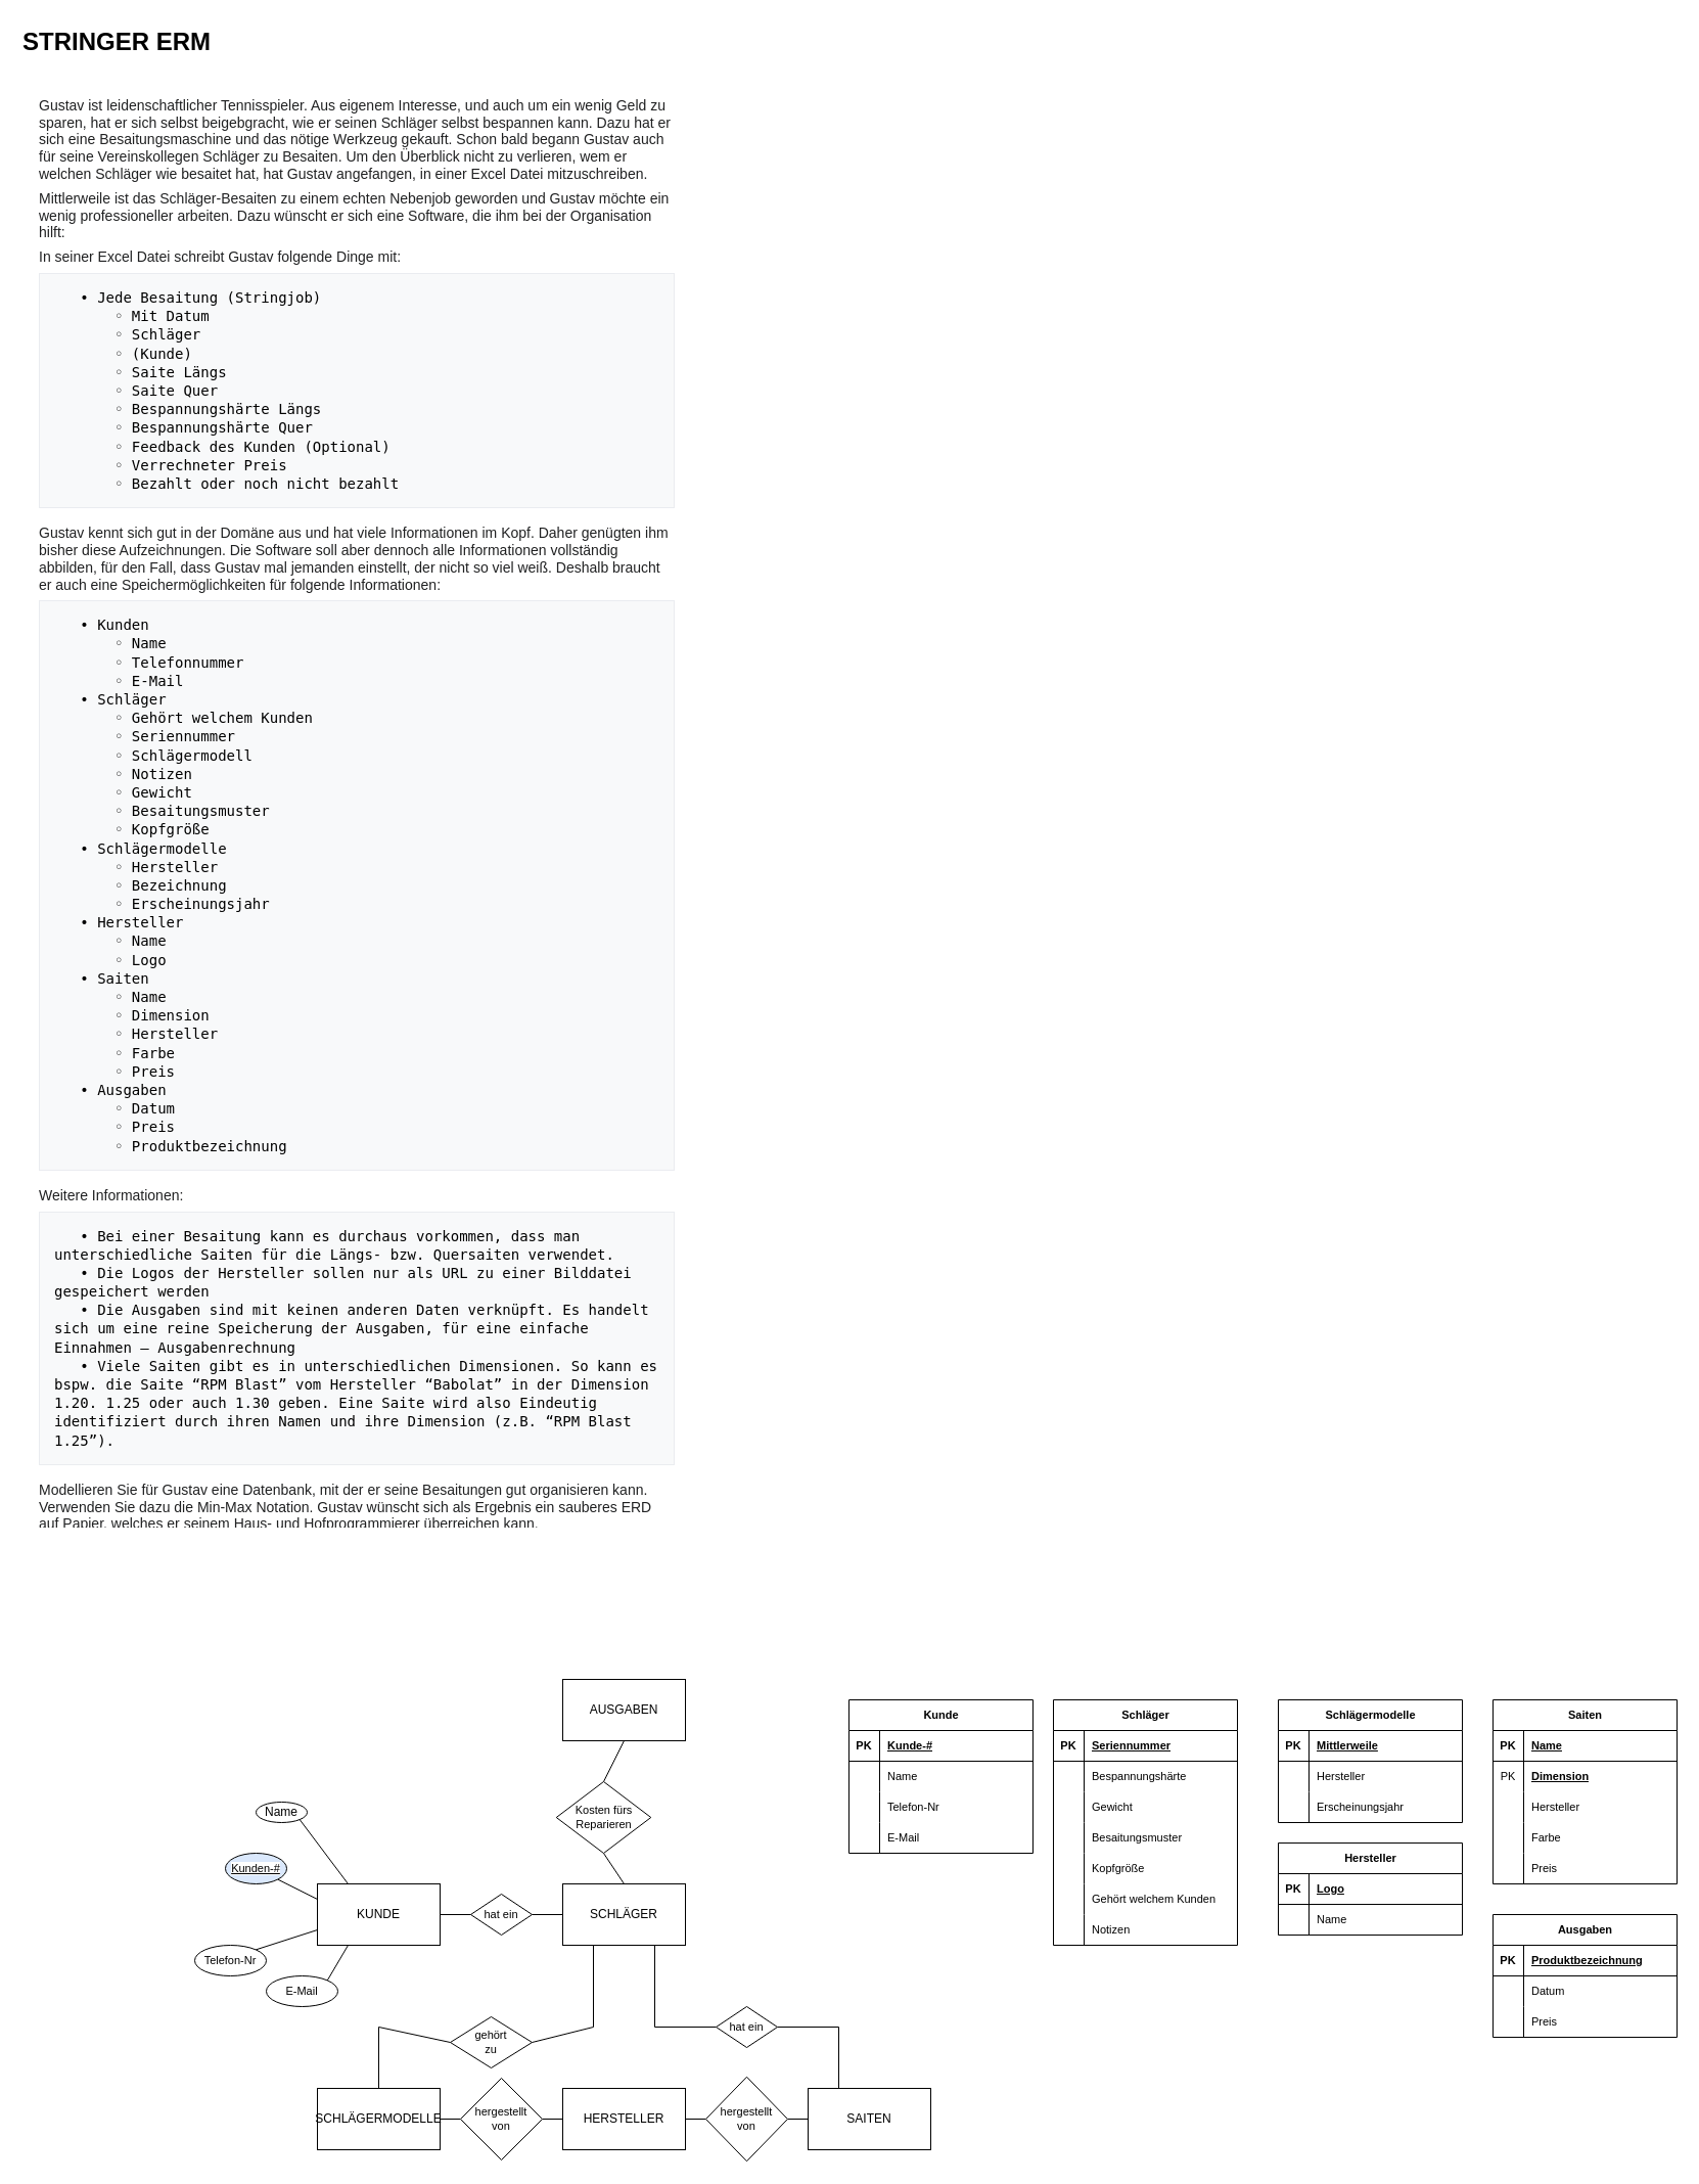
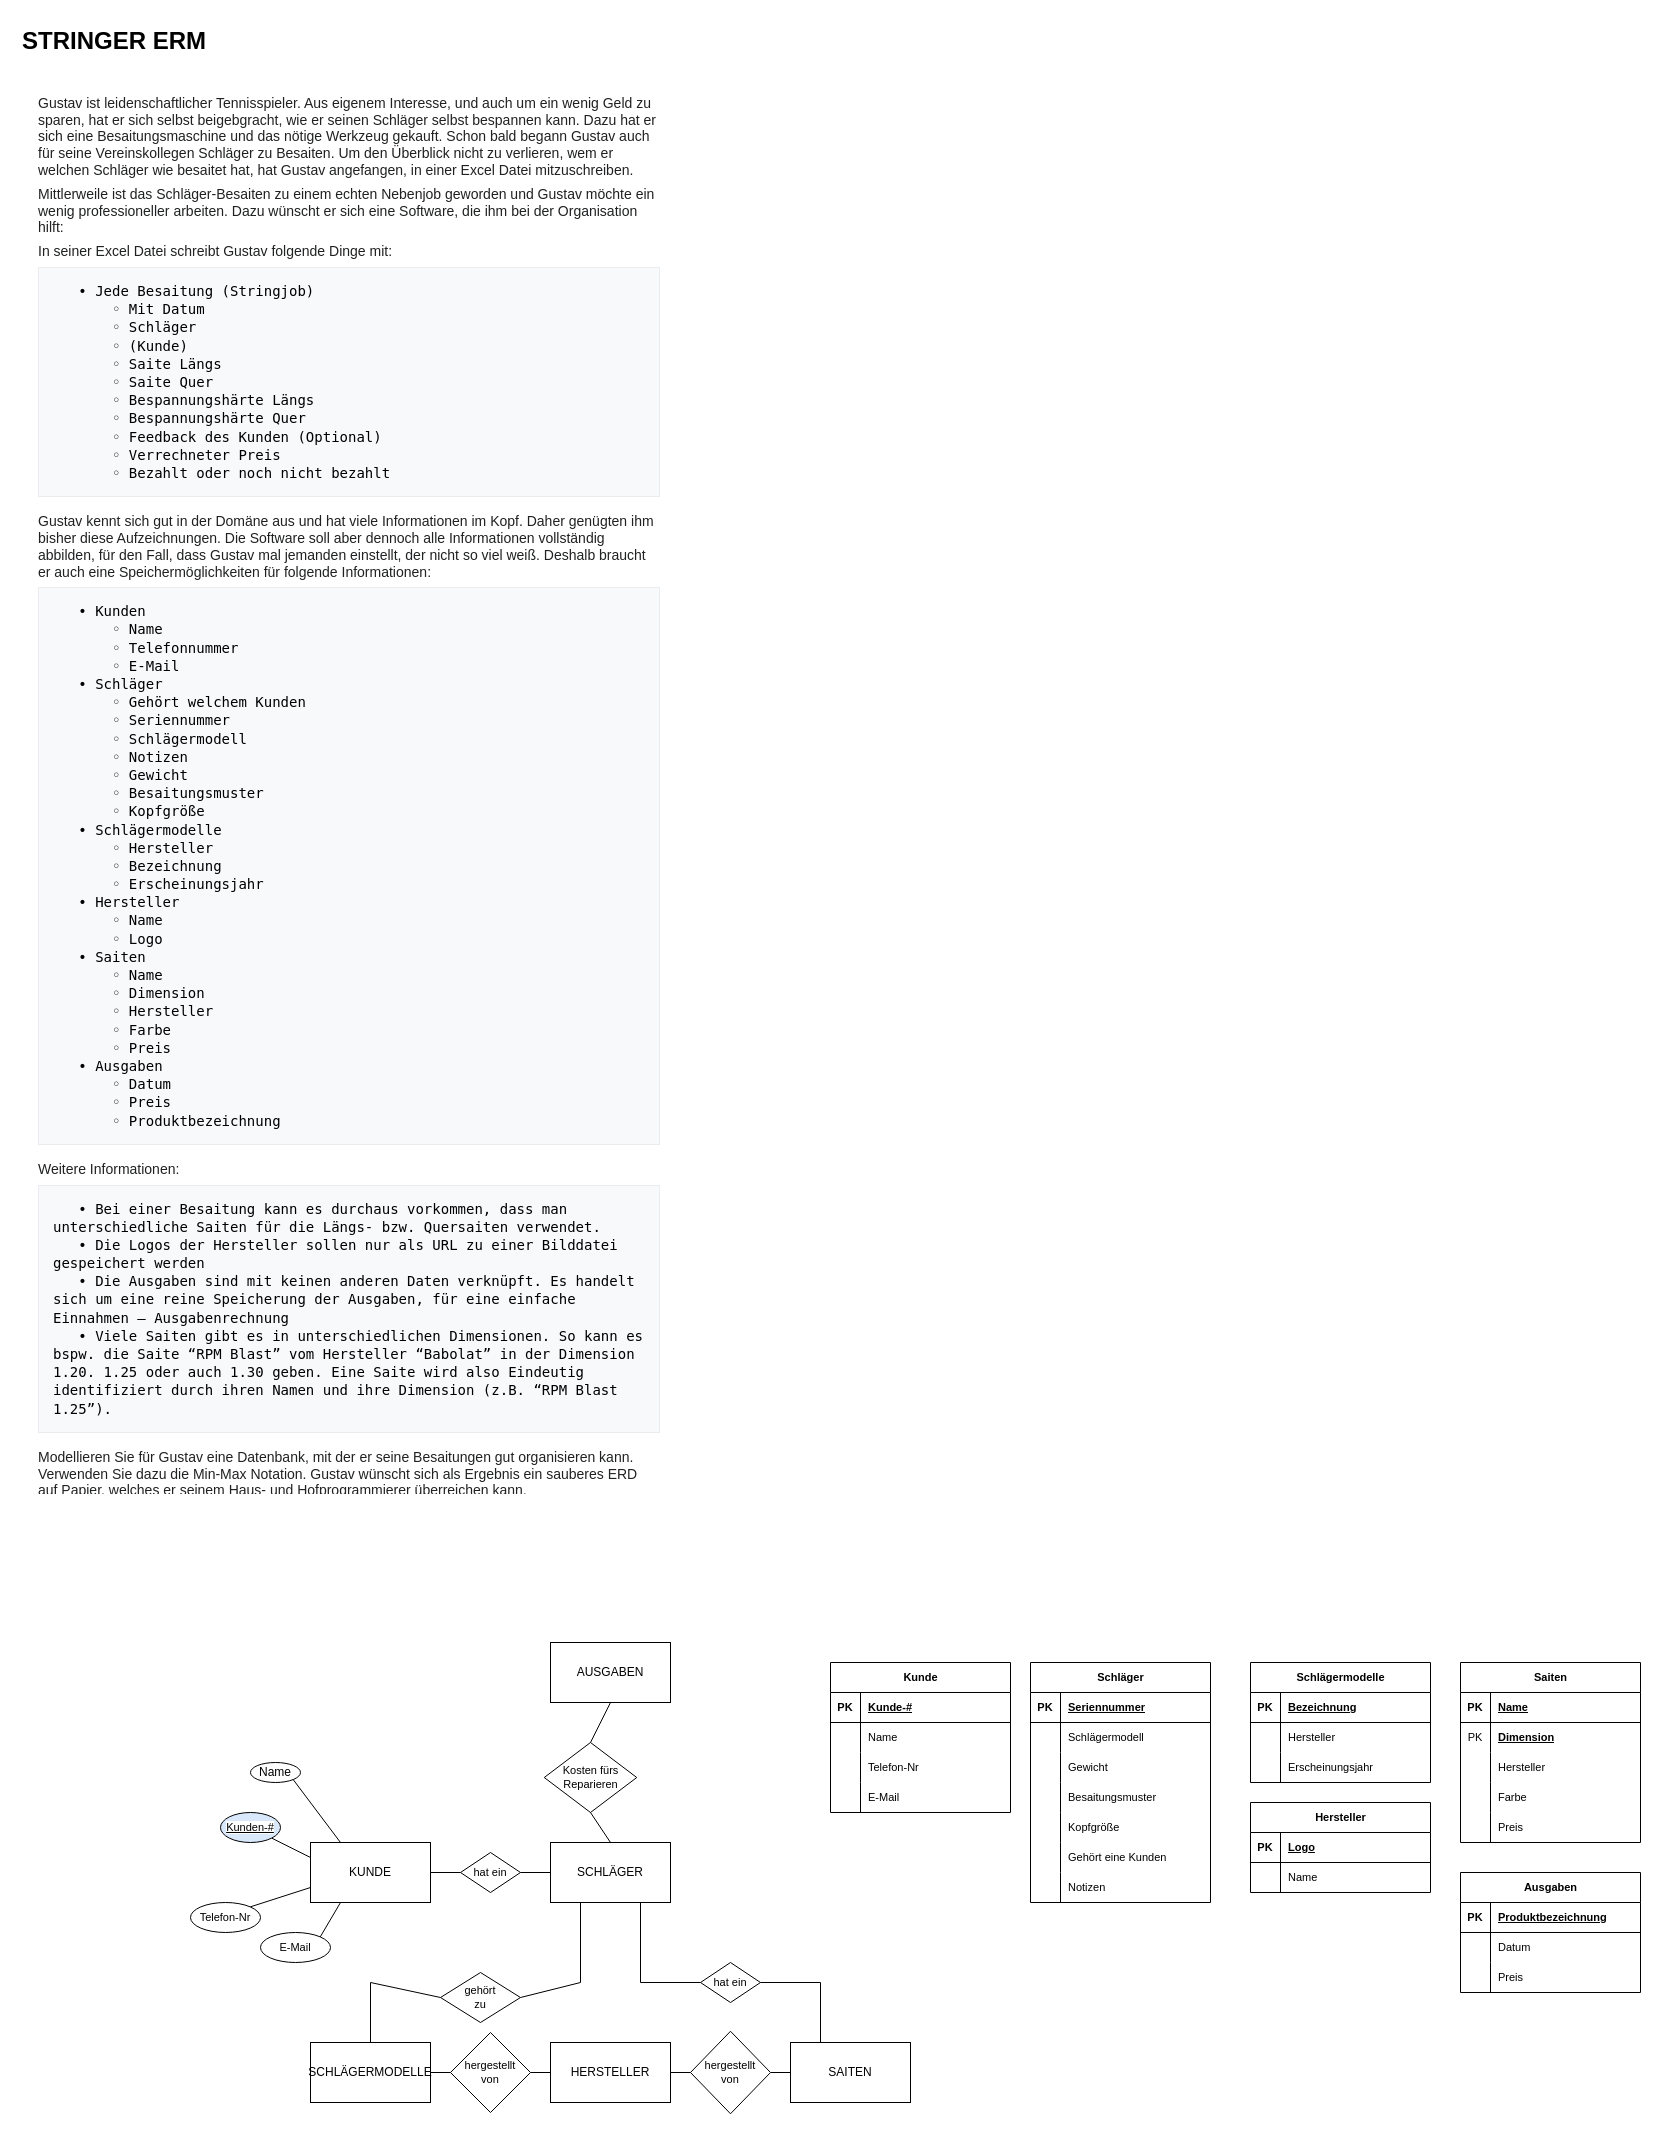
- <mxCell id="75" value="Mittlerweile" style="shape=partialRectangle;connectable=0;fillColor=none;top=0;left=0;bottom=0;right=0;align=left;spacingLeft=6;fontStyle=5;overflow=hidden;whiteSpace=wrap;html=1;strokeColor=default;verticalAlign=middle;fontFamily=Helvetica;fontSize=11;fontColor=default;labelBackgroundColor=default;" vertex="1" parent="73"><mxGeometry x="30" width="150" height="30" as="geometry"><mxRectangle width="150" height="30" as="alternateBounds" /></mxGeometry></mxCell>
+ <mxCell id="75" value="Bezeichnung" style="shape=partialRectangle;connectable=0;fillColor=none;top=0;left=0;bottom=0;right=0;align=left;spacingLeft=6;fontStyle=5;overflow=hidden;whiteSpace=wrap;html=1;strokeColor=default;verticalAlign=middle;fontFamily=Helvetica;fontSize=11;fontColor=default;labelBackgroundColor=default;" vertex="1" parent="73"><mxGeometry x="30" width="150" height="30" as="geometry"><mxRectangle width="150" height="30" as="alternateBounds" /></mxGeometry></mxCell>
- <mxCell id="56" value="Bespannungshärte" style="shape=partialRectangle;connectable=0;fillColor=none;top=0;left=0;bottom=0;right=0;align=left;spacingLeft=6;overflow=hidden;whiteSpace=wrap;html=1;strokeColor=default;verticalAlign=middle;fontFamily=Helvetica;fontSize=11;fontColor=default;labelBackgroundColor=default;" vertex="1" parent="54"><mxGeometry x="30" width="150" height="30" as="geometry"><mxRectangle width="150" height="30" as="alternateBounds" /></mxGeometry></mxCell>
+ <mxCell id="56" value="Schlägermodell" style="shape=partialRectangle;connectable=0;fillColor=none;top=0;left=0;bottom=0;right=0;align=left;spacingLeft=6;overflow=hidden;whiteSpace=wrap;html=1;strokeColor=default;verticalAlign=middle;fontFamily=Helvetica;fontSize=11;fontColor=default;labelBackgroundColor=default;" vertex="1" parent="54"><mxGeometry x="30" width="150" height="30" as="geometry"><mxRectangle width="150" height="30" as="alternateBounds" /></mxGeometry></mxCell>
- <mxCell id="68" value="Gehört welchem Kunden" style="shape=partialRectangle;connectable=0;fillColor=none;top=0;left=0;bottom=0;right=0;align=left;spacingLeft=6;overflow=hidden;whiteSpace=wrap;html=1;strokeColor=default;verticalAlign=middle;fontFamily=Helvetica;fontSize=11;fontColor=default;labelBackgroundColor=default;" vertex="1" parent="66"><mxGeometry x="30" width="150" height="30" as="geometry"><mxRectangle width="150" height="30" as="alternateBounds" /></mxGeometry></mxCell>
+ <mxCell id="68" value="Gehört eine Kunden" style="shape=partialRectangle;connectable=0;fillColor=none;top=0;left=0;bottom=0;right=0;align=left;spacingLeft=6;overflow=hidden;whiteSpace=wrap;html=1;strokeColor=default;verticalAlign=middle;fontFamily=Helvetica;fontSize=11;fontColor=default;labelBackgroundColor=default;" vertex="1" parent="66"><mxGeometry x="30" width="150" height="30" as="geometry"><mxRectangle width="150" height="30" as="alternateBounds" /></mxGeometry></mxCell>
